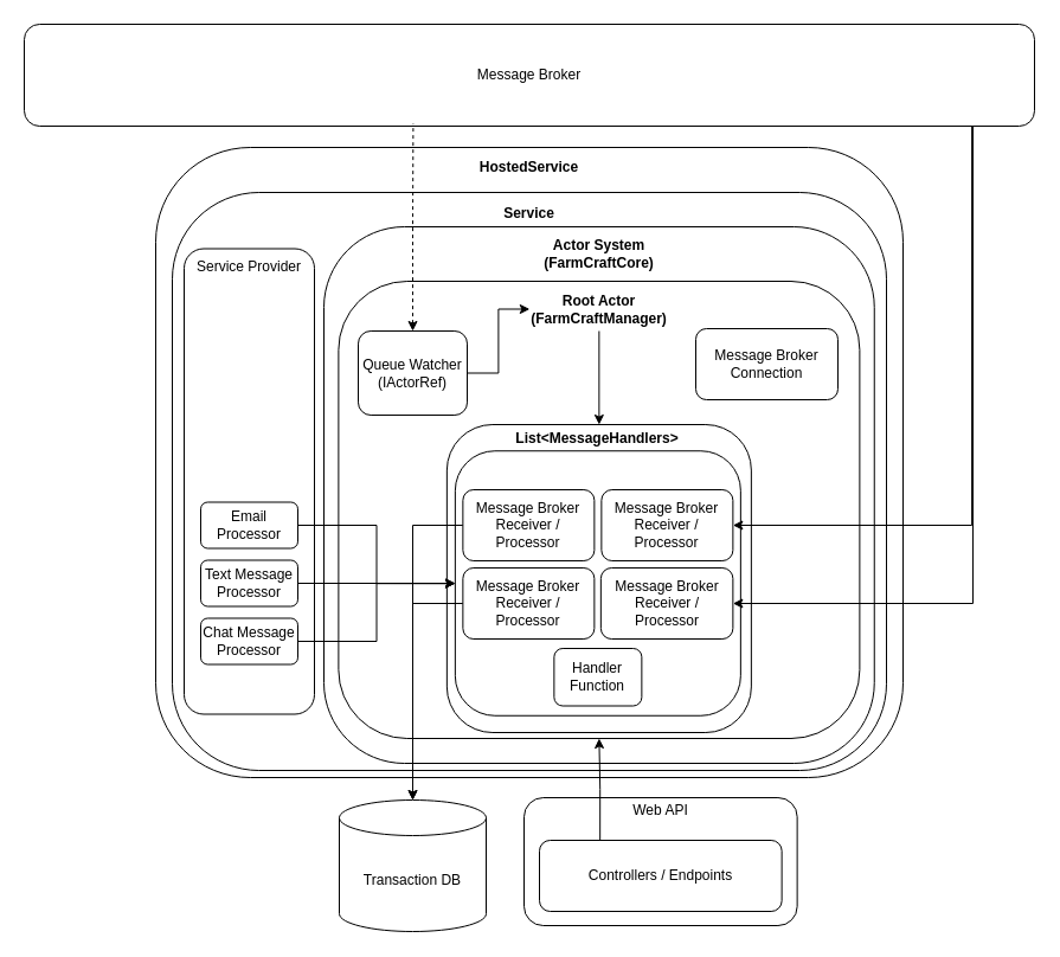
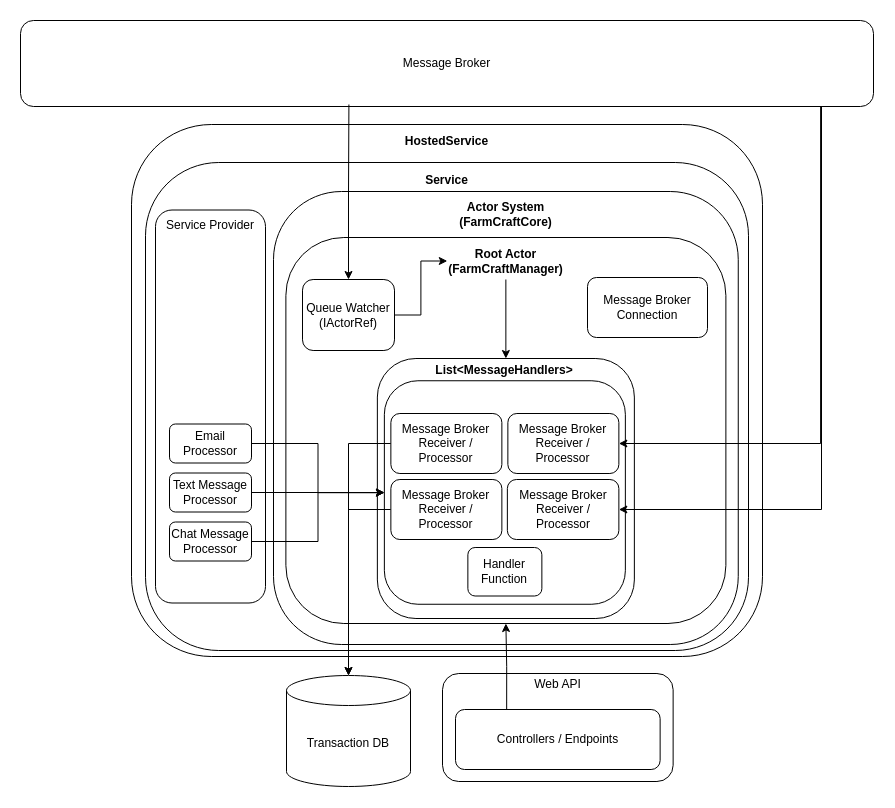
- <mxCell id="17" style="edgeStyle=orthogonalEdgeStyle;rounded=0;orthogonalLoop=1;jettySize=auto;html=1;exitX=0.5;exitY=0;exitDx=0;exitDy=0;entryX=0.385;entryY=0.977;entryDx=0;entryDy=0;entryPerimeter=0;startArrow=classic;startFill=1;endArrow=none;endFill=0;dashed=1;" edge="1" parent="1" source="19" target="4"><mxGeometry relative="1" as="geometry" /></mxCell>
+ <mxCell id="17" style="edgeStyle=orthogonalEdgeStyle;rounded=0;orthogonalLoop=1;jettySize=auto;html=1;exitX=0.5;exitY=0;exitDx=0;exitDy=0;entryX=0.385;entryY=0.977;entryDx=0;entryDy=0;entryPerimeter=0;startArrow=classic;startFill=1;endArrow=none;endFill=0;" edge="1" parent="1" source="19" target="4"><mxGeometry relative="1" as="geometry" /></mxCell>
